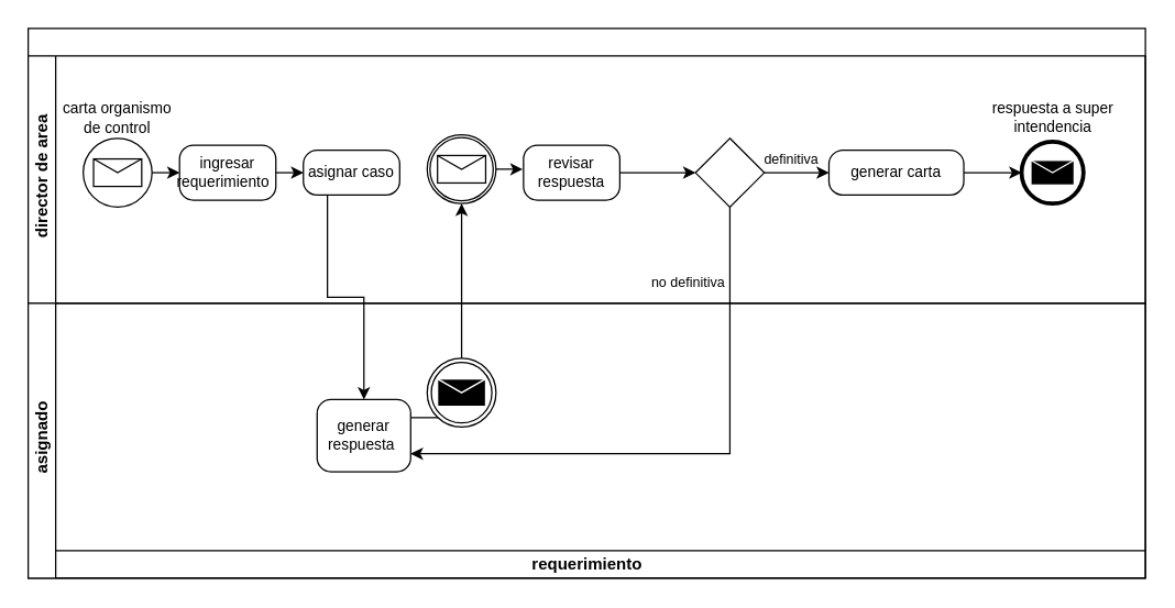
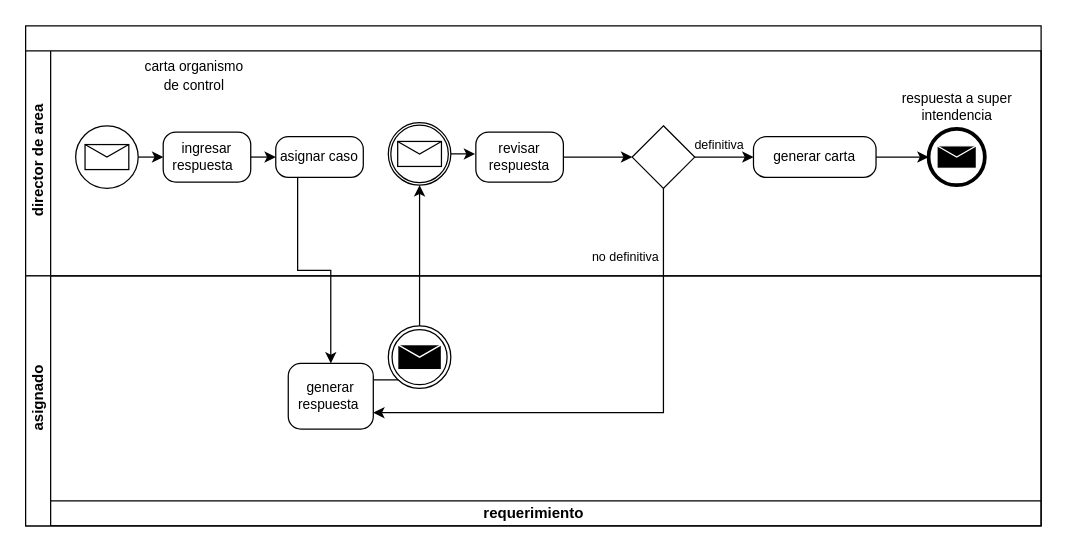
- <mxCell id="6" value="&lt;font style=&quot;font-size: 11px&quot;&gt;carta organismo de control&lt;/font&gt;" style="text;html=1;strokeColor=none;fillColor=none;align=center;verticalAlign=middle;whiteSpace=wrap;rounded=0;" vertex="1" parent="3"><mxGeometry x="20" y="30" width="90" height="30" as="geometry" /></mxCell>
+ <mxCell id="6" value="&lt;font style=&quot;font-size: 11px&quot;&gt;carta organismo de control&lt;/font&gt;" style="text;html=1;strokeColor=none;fillColor=none;align=center;verticalAlign=middle;whiteSpace=wrap;rounded=0;" vertex="1" parent="3"><mxGeometry x="90" y="5" width="90" height="30" as="geometry" /></mxCell>
- <mxCell id="10" value="ingresar requerimiento  " style="points=[[0.25,0,0],[0.5,0,0],[0.75,0,0],[1,0.25,0],[1,0.5,0],[1,0.75,0],[0.75,1,0],[0.5,1,0],[0.25,1,0],[0,0.75,0],[0,0.5,0],[0,0.25,0]];shape=mxgraph.bpmn.task;whiteSpace=wrap;rectStyle=rounded;size=10;taskMarker=abstract;fontSize=11;" vertex="1" parent="3"><mxGeometry x="110" y="65" width="70" height="40" as="geometry" /></mxCell>
+ <mxCell id="10" value="ingresar respuesta  " style="points=[[0.25,0,0],[0.5,0,0],[0.75,0,0],[1,0.25,0],[1,0.5,0],[1,0.75,0],[0.75,1,0],[0.5,1,0],[0.25,1,0],[0,0.75,0],[0,0.5,0],[0,0.25,0]];shape=mxgraph.bpmn.task;whiteSpace=wrap;rectStyle=rounded;size=10;taskMarker=abstract;fontSize=11;" vertex="1" parent="3"><mxGeometry x="110" y="65" width="70" height="40" as="geometry" /></mxCell>
